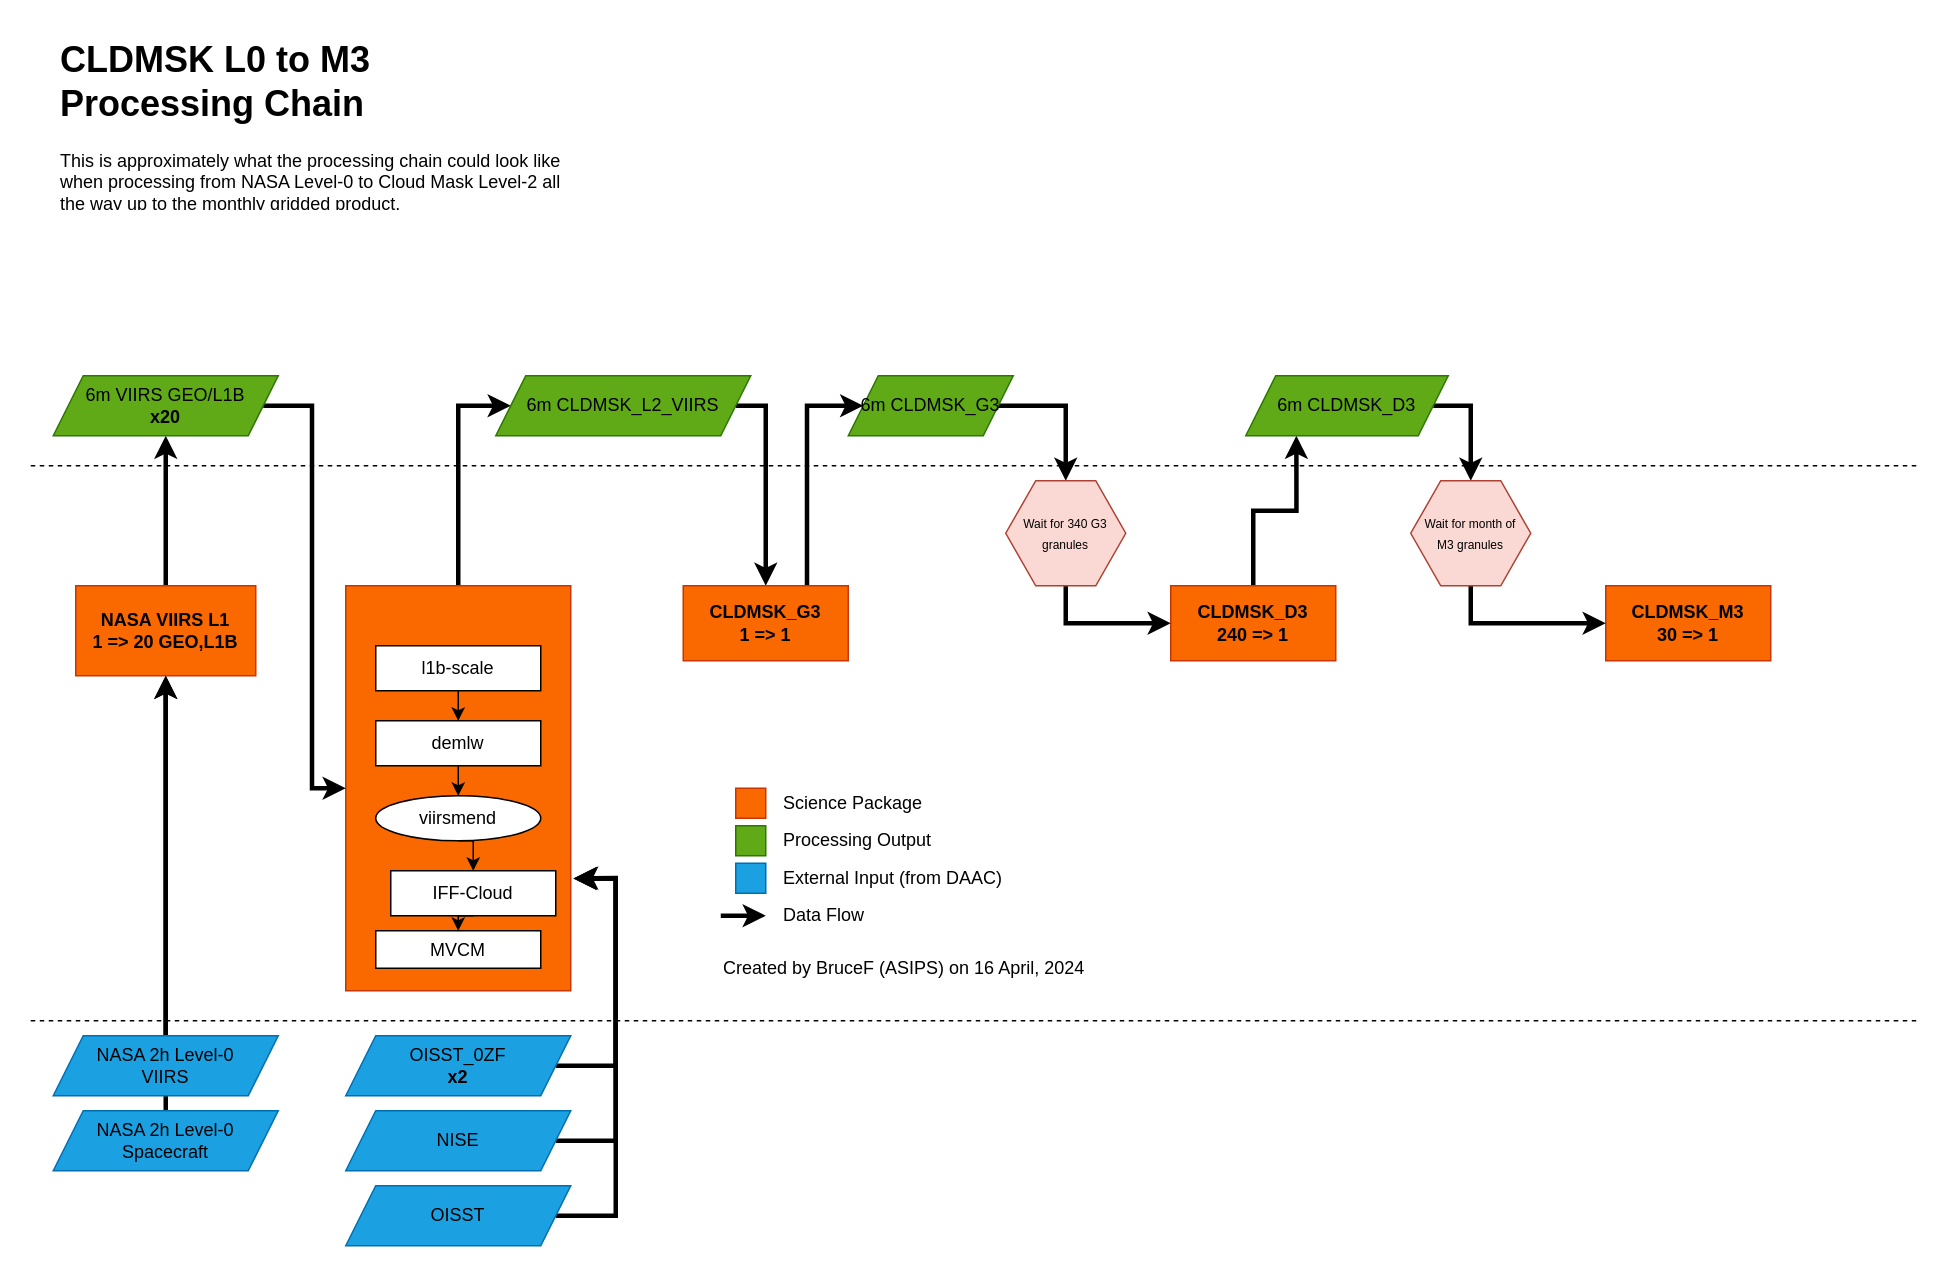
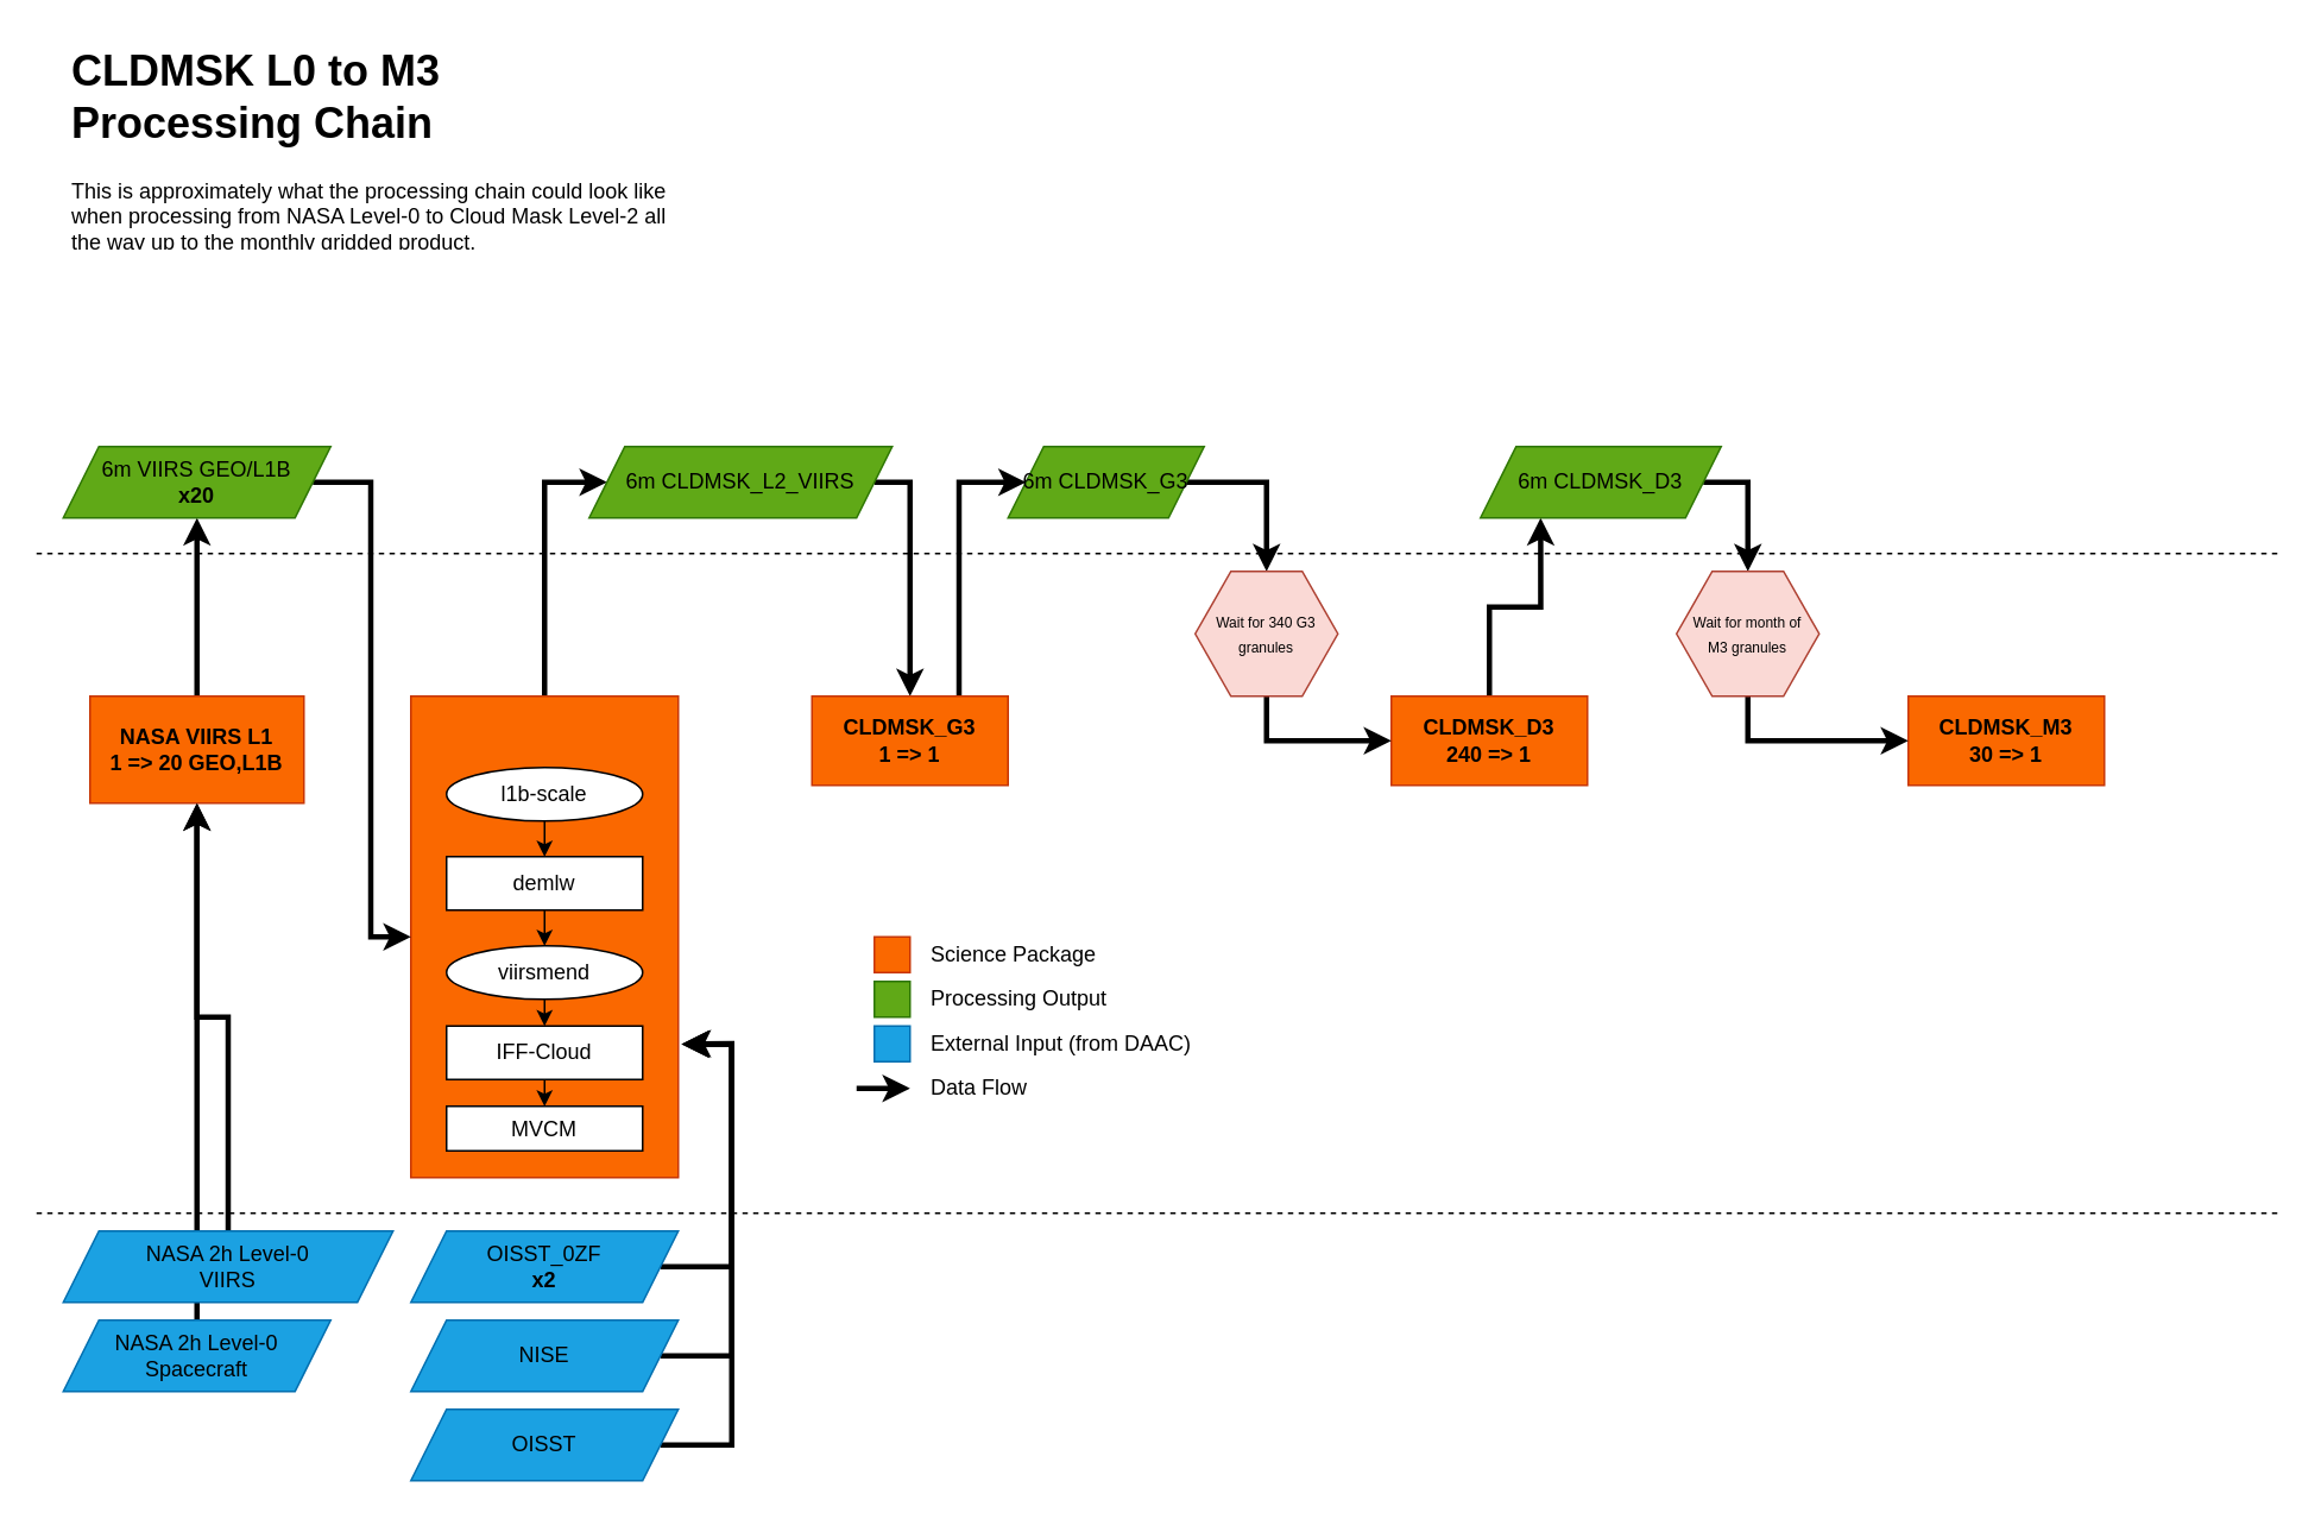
- <mxCell id="8" value="l1b-scale" style="rounded=0;whiteSpace=wrap;html=1;" parent="1" vertex="1"><mxGeometry x="250" y="430" width="110" height="30" as="geometry" /></mxCell>
+ <mxCell id="8" value="l1b-scale" style="ellipse;whiteSpace=wrap;html=1;" parent="1" vertex="1"><mxGeometry x="250" y="430" width="110" height="30" as="geometry" /></mxCell>
- <mxCell id="15" value="IFF-Cloud" style="rounded=0;whiteSpace=wrap;html=1;" parent="1" vertex="1"><mxGeometry x="260" y="580" width="110" height="30" as="geometry" /></mxCell>
+ <mxCell id="15" value="IFF-Cloud" style="rounded=0;whiteSpace=wrap;html=1;" parent="1" vertex="1"><mxGeometry x="250" y="575" width="110" height="30" as="geometry" /></mxCell>
- <mxCell id="53" value="Created by BruceF (ASIPS) on 16 April, 2024" style="text;html=1;strokeColor=none;fillColor=none;align=left;verticalAlign=middle;whiteSpace=wrap;rounded=0;" parent="1" vertex="1"><mxGeometry x="480" y="630" width="440" height="30" as="geometry" /></mxCell>
- <mxCell id="10" value="NASA 2h Level-0&lt;br&gt;VIIRS" style="shape=parallelogram;perimeter=parallelogramPerimeter;whiteSpace=wrap;html=1;fixedSize=1;fillColor=#1ba1e2;fontColor=#000000;strokeColor=#006EAF;" parent="1" vertex="1"><mxGeometry x="35" y="690" width="150" height="40" as="geometry" /></mxCell>
+ <mxCell id="10" value="NASA 2h Level-0&lt;br&gt;VIIRS" style="shape=parallelogram;perimeter=parallelogramPerimeter;whiteSpace=wrap;html=1;fixedSize=1;fillColor=#1ba1e2;fontColor=#000000;strokeColor=#006EAF;" parent="1" vertex="1"><mxGeometry x="35" y="690" width="185" height="40" as="geometry" /></mxCell>
